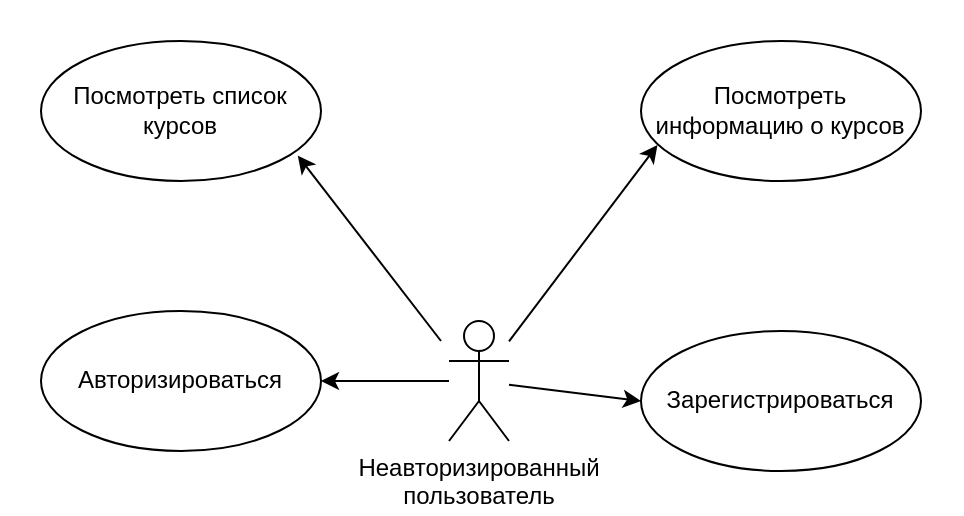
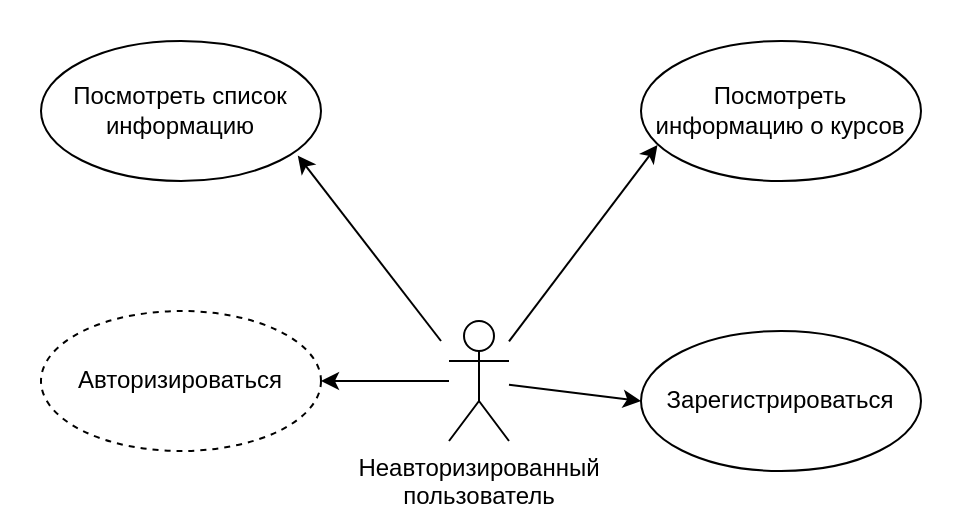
- <mxCell id="8" value="Посмотреть список курсов" style="ellipse;whiteSpace=wrap;html=1;" parent="1" vertex="1"><mxGeometry x="20" y="20" width="140" height="70" as="geometry" /></mxCell>
+ <mxCell id="8" value="Посмотреть список информацию" style="ellipse;whiteSpace=wrap;html=1;" parent="1" vertex="1"><mxGeometry x="20" y="20" width="140" height="70" as="geometry" /></mxCell>
- <mxCell id="6" value="Авторизироваться" style="ellipse;whiteSpace=wrap;html=1;" parent="1" vertex="1"><mxGeometry x="20" y="155" width="140" height="70" as="geometry" /></mxCell>
+ <mxCell id="6" value="Авторизироваться" style="ellipse;whiteSpace=wrap;html=1;dashed=1;" parent="1" vertex="1"><mxGeometry x="20" y="155" width="140" height="70" as="geometry" /></mxCell>
